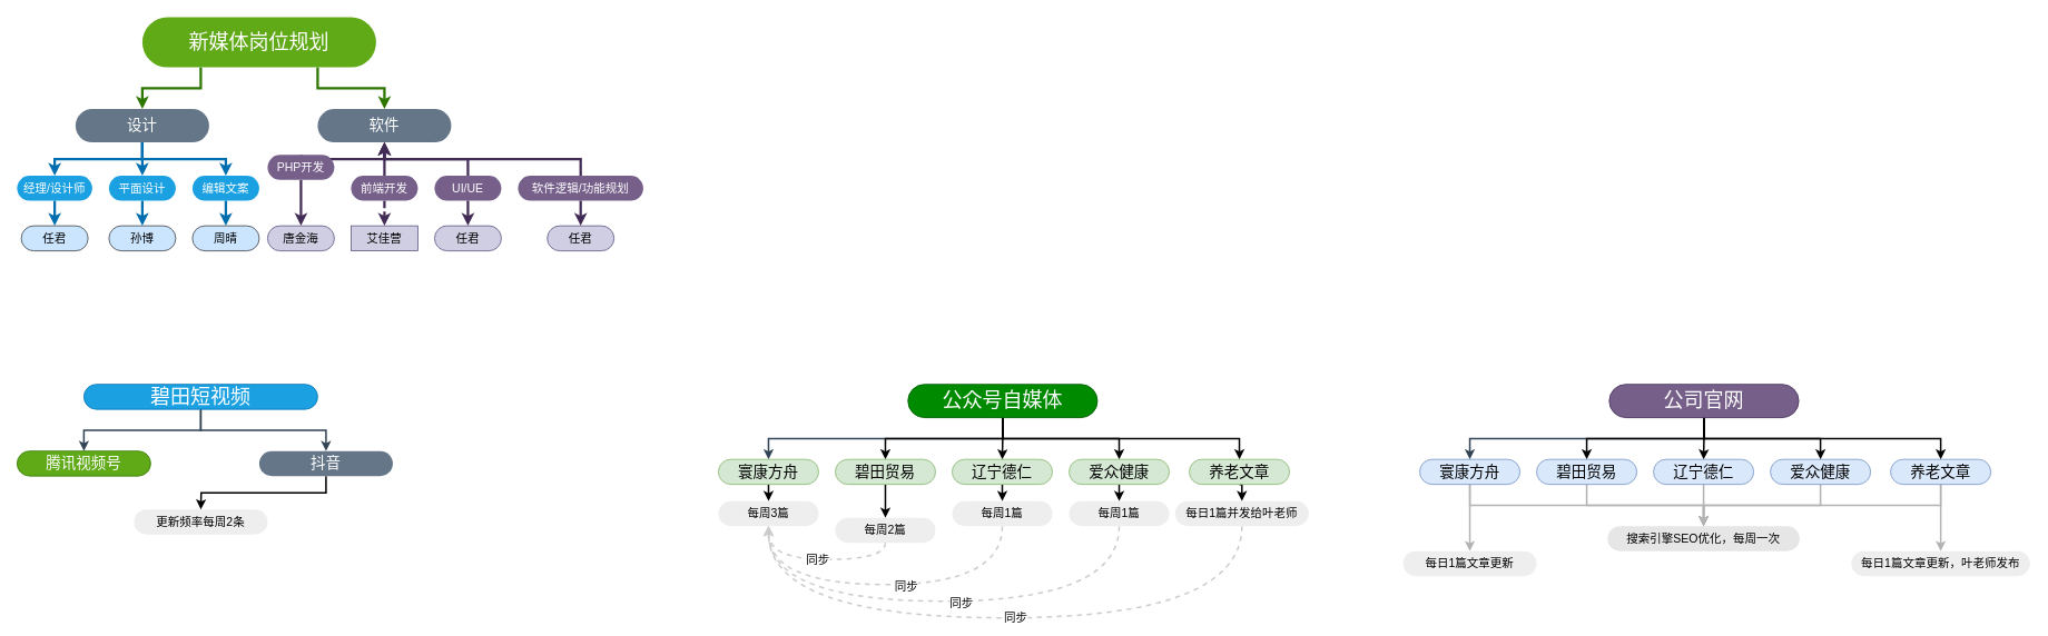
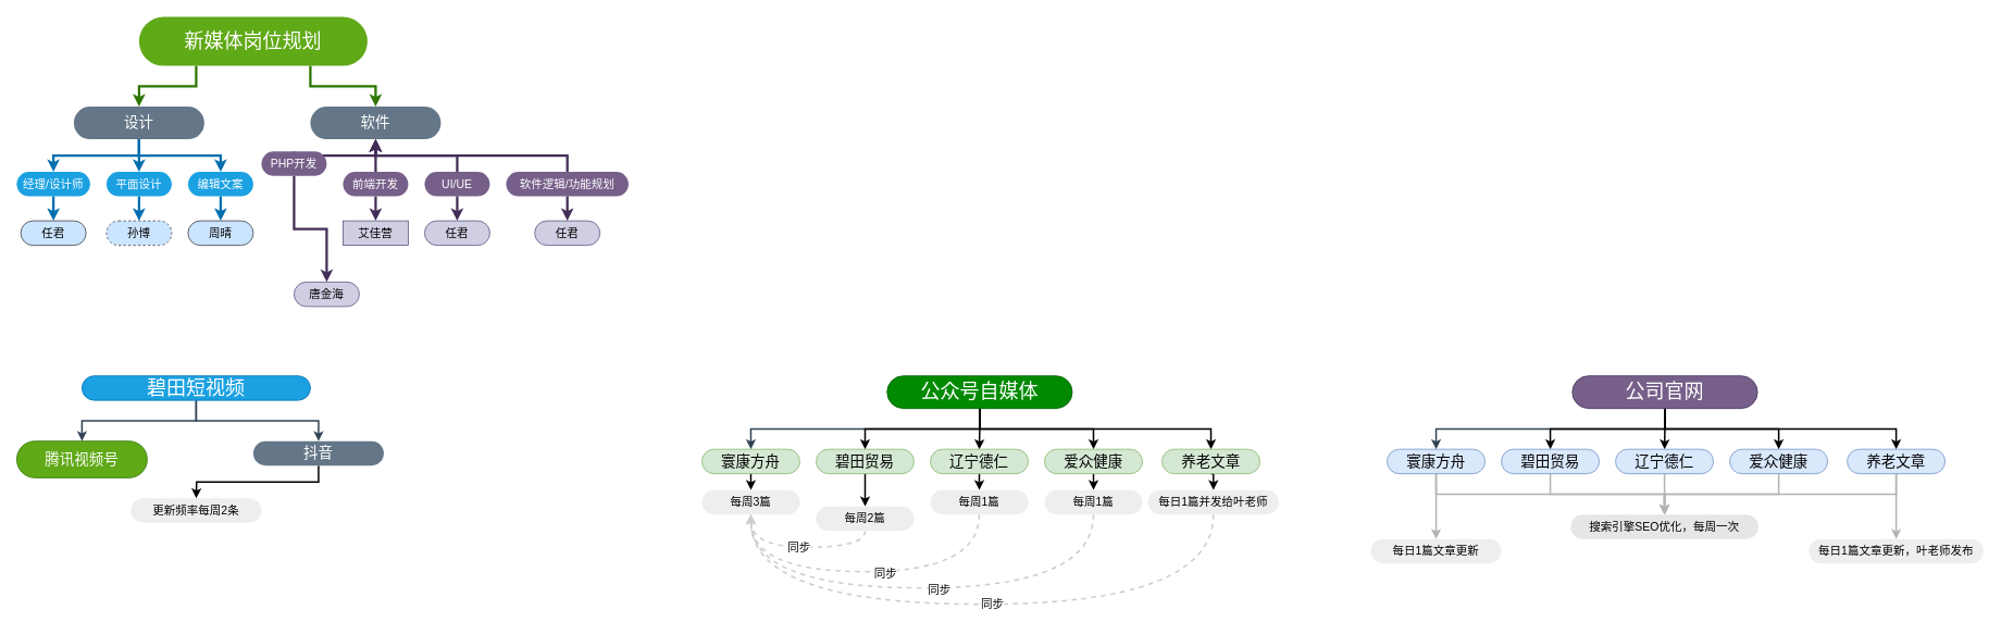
- <mxCell id="18" style="edgeStyle=orthogonalEdgeStyle;rounded=0;orthogonalLoop=1;jettySize=auto;html=1;exitX=0.5;exitY=1;exitDx=0;exitDy=0;strokeColor=#432D57;strokeWidth=3;fontSize=14;fillColor=#76608a;dashed=1;" edge="1" parent="1" source="19" target="28"><mxGeometry relative="1" as="geometry" /></mxCell>
+ <mxCell id="18" style="edgeStyle=orthogonalEdgeStyle;rounded=0;orthogonalLoop=1;jettySize=auto;html=1;exitX=0.5;exitY=1;exitDx=0;exitDy=0;strokeColor=#432D57;strokeWidth=3;fontSize=14;fillColor=#76608a;" edge="1" parent="1" source="19" target="28"><mxGeometry relative="1" as="geometry" /></mxCell>
- <mxCell id="25" value="孙博" style="rounded=1;whiteSpace=wrap;html=1;arcSize=50;strokeColor=#36393d;fontSize=14;fillColor=#cce5ff;" vertex="1" parent="1"><mxGeometry x="130" y="270" width="80" height="30" as="geometry" /></mxCell>
+ <mxCell id="25" value="孙博" style="rounded=1;whiteSpace=wrap;html=1;arcSize=50;strokeColor=#36393d;fontSize=14;fillColor=#cce5ff;dashed=1;" vertex="1" parent="1"><mxGeometry x="130" y="270" width="80" height="30" as="geometry" /></mxCell>
- <mxCell id="27" value="唐金海" style="rounded=1;whiteSpace=wrap;html=1;arcSize=50;strokeColor=#56517e;fontSize=14;fillColor=#d0cee2;" vertex="1" parent="1"><mxGeometry x="320" y="270" width="80" height="30" as="geometry" /></mxCell>
+ <mxCell id="27" value="唐金海" style="rounded=1;whiteSpace=wrap;html=1;arcSize=50;strokeColor=#56517e;fontSize=14;fillColor=#d0cee2;" vertex="1" parent="1"><mxGeometry x="360" y="345" width="80" height="30" as="geometry" /></mxCell>
- <mxCell id="39" value="&lt;font style=&quot;font-size: 18px;&quot;&gt;腾讯视频号&lt;/font&gt;" style="rounded=1;whiteSpace=wrap;html=1;arcSize=50;fillColor=#60a917;fontSize=18;strokeColor=#2D7600;fontColor=#ffffff;" vertex="1" parent="35"><mxGeometry y="540" width="160" height="30" as="geometry" x="20" /></mxCell>
+ <mxCell id="39" value="&lt;font style=&quot;font-size: 18px;&quot;&gt;腾讯视频号&lt;/font&gt;" style="rounded=1;whiteSpace=wrap;html=1;arcSize=50;fillColor=#60a917;fontSize=18;strokeColor=#2D7600;fontColor=#ffffff;" vertex="1" parent="35"><mxGeometry x="20" y="540" width="160" height="45" as="geometry" /></mxCell>
